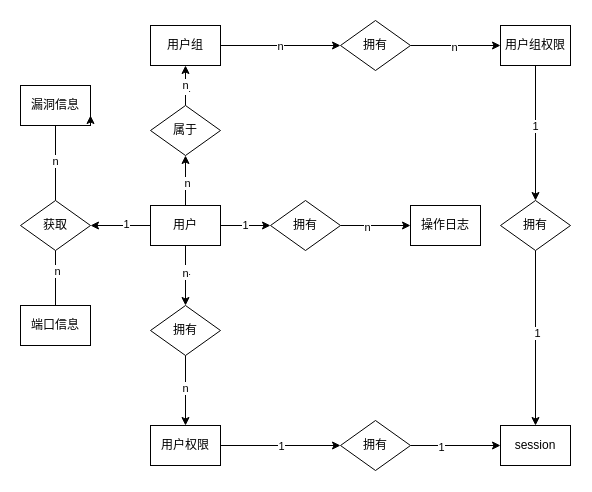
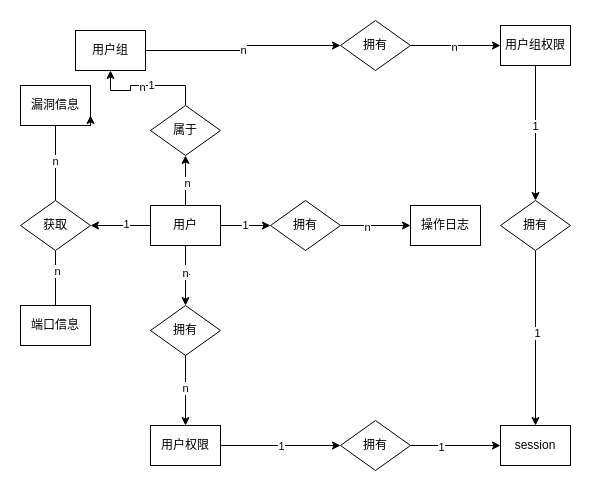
- <mxCell id="14" value="用户组" style="rounded=0;whiteSpace=wrap;html=1;" vertex="1" parent="1"><mxGeometry x="150" y="25" width="70" height="40" as="geometry" /></mxCell>
+ <mxCell id="14" value="用户组" style="rounded=0;whiteSpace=wrap;html=1;" vertex="1" parent="1"><mxGeometry x="75" y="30" width="70" height="40" as="geometry" /></mxCell>
